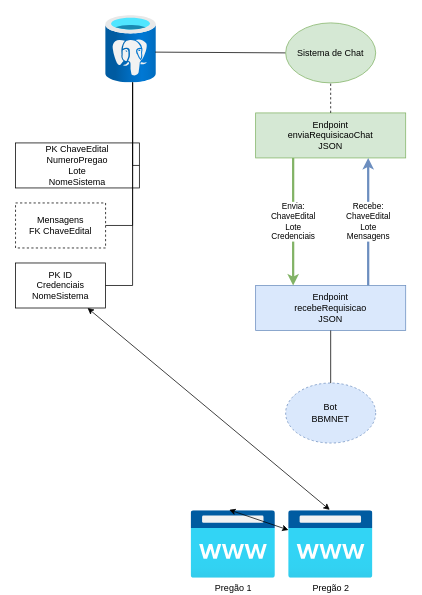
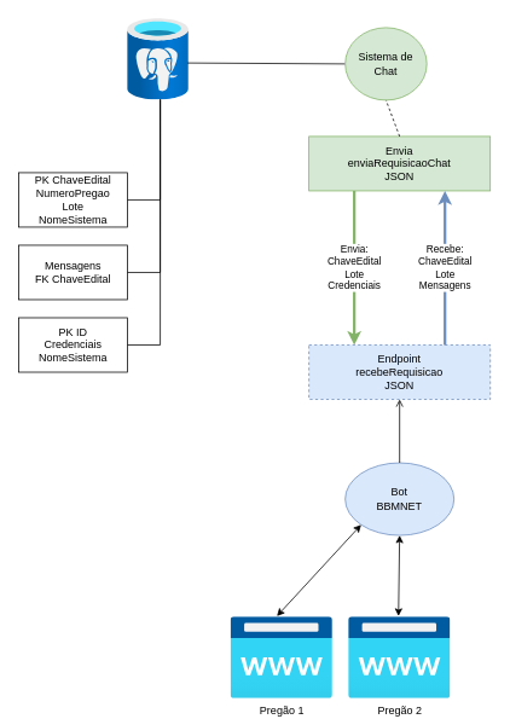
- <mxCell id="4" value="Sistema de Chat" style="ellipse;whiteSpace=wrap;html=1;fillColor=#d5e8d4;strokeColor=#82b366;" parent="1" vertex="1"><mxGeometry x="380" y="30" width="120" height="80" as="geometry" /></mxCell>
+ <mxCell id="4" value="Sistema de Chat" style="ellipse;whiteSpace=wrap;html=1;fillColor=#d5e8d4;strokeColor=#82b366;" parent="1" vertex="1"><mxGeometry x="380" y="30" width="90" height="80" as="geometry" /></mxCell>
- <mxCell id="13" value="Endpoint&lt;br&gt;enviaRequisicaoChat&lt;br&gt;JSON" style="rounded=0;whiteSpace=wrap;html=1;fillColor=#d5e8d4;strokeColor=#82b366;" parent="1" vertex="1"><mxGeometry x="340" y="150" width="200" height="60" as="geometry" /></mxCell>
+ <mxCell id="13" value="Envia&lt;br&gt;enviaRequisicaoChat&lt;br&gt;JSON" style="rounded=0;whiteSpace=wrap;html=1;fillColor=#d5e8d4;strokeColor=#82b366;" parent="1" vertex="1"><mxGeometry x="340" y="150" width="200" height="60" as="geometry" /></mxCell>
- <mxCell id="5" value="PK ChaveEdital&lt;br&gt;NumeroPregao&lt;br&gt;Lote&lt;br&gt;NomeSistema" style="rounded=0;whiteSpace=wrap;html=1;" parent="1" vertex="1"><mxGeometry x="20" y="190" width="165" height="60" as="geometry" /></mxCell>
+ <mxCell id="5" value="PK ChaveEdital&lt;br&gt;NumeroPregao&lt;br&gt;Lote&lt;br&gt;NomeSistema" style="rounded=0;whiteSpace=wrap;html=1;" parent="1" vertex="1"><mxGeometry x="20" y="190" width="120" height="60" as="geometry" /></mxCell>
- <mxCell id="17" value="Mensagens&lt;br&gt;FK ChaveEdital" style="rounded=0;whiteSpace=wrap;html=1;dashed=1;" parent="1" vertex="1"><mxGeometry x="20" y="270" width="120" height="60" as="geometry" /></mxCell>
+ <mxCell id="17" value="Mensagens&lt;br&gt;FK ChaveEdital" style="rounded=0;whiteSpace=wrap;html=1;" parent="1" vertex="1"><mxGeometry x="20" y="270" width="120" height="60" as="geometry" /></mxCell>
- <mxCell id="9" value="Endpoint&lt;br&gt;recebeRequisicao&lt;br&gt;JSON" style="rounded=0;whiteSpace=wrap;html=1;fillColor=#dae8fc;strokeColor=#6c8ebf;" parent="1" vertex="1"><mxGeometry x="340" y="380" width="200" height="60" as="geometry" /></mxCell>
+ <mxCell id="9" value="Endpoint&lt;br&gt;recebeRequisicao&lt;br&gt;JSON" style="rounded=0;whiteSpace=wrap;html=1;fillColor=#dae8fc;strokeColor=#6c8ebf;dashed=1;" parent="1" vertex="1"><mxGeometry x="340" y="380" width="200" height="60" as="geometry" /></mxCell>
- <mxCell id="10" value="" style="endArrow=none;html=1;rounded=0;entryX=0.5;entryY=1;entryDx=0;entryDy=0;exitX=0.5;exitY=0;exitDx=0;exitDy=0;" parent="1" source="7" target="9" edge="1"><mxGeometry width="50" height="50" relative="1" as="geometry"><mxPoint x="370" y="530" as="sourcePoint" /><mxPoint x="420" y="480" as="targetPoint" /></mxGeometry></mxCell>
+ <mxCell id="10" value="" style="endArrow=open;html=1;rounded=0;entryX=0.5;entryY=1;entryDx=0;entryDy=0;exitX=0.5;exitY=0;exitDx=0;exitDy=0;" parent="1" source="7" target="9" edge="1"><mxGeometry width="50" height="50" relative="1" as="geometry"><mxPoint x="370" y="530" as="sourcePoint" /><mxPoint x="420" y="480" as="targetPoint" /></mxGeometry></mxCell>
- <mxCell id="12" value="" style="endArrow=classic;startArrow=classic;html=1;rounded=0;exitX=0.489;exitY=-0.011;exitDx=0;exitDy=0;exitPerimeter=0;" parent="1" source="8" target="18" edge="1"><mxGeometry width="50" height="50" relative="1" as="geometry"><mxPoint x="370" y="530" as="sourcePoint" /><mxPoint x="420" y="480" as="targetPoint" /></mxGeometry></mxCell>
+ <mxCell id="12" value="" style="endArrow=classic;startArrow=classic;html=1;rounded=0;exitX=0.489;exitY=-0.011;exitDx=0;exitDy=0;exitPerimeter=0;entryX=0.5;entryY=1;entryDx=0;entryDy=0;" parent="1" source="8" target="7" edge="1"><mxGeometry width="50" height="50" relative="1" as="geometry"><mxPoint x="370" y="530" as="sourcePoint" /><mxPoint x="420" y="480" as="targetPoint" /></mxGeometry></mxCell>
- <mxCell id="7" value="Bot&lt;br&gt;BBMNET" style="ellipse;whiteSpace=wrap;html=1;fillColor=#dae8fc;strokeColor=#6c8ebf;dashed=1;" parent="1" vertex="1"><mxGeometry x="380" y="510" width="120" height="80" as="geometry" /></mxCell>
+ <mxCell id="7" value="Bot&lt;br&gt;BBMNET" style="ellipse;whiteSpace=wrap;html=1;fillColor=#dae8fc;strokeColor=#6c8ebf;" parent="1" vertex="1"><mxGeometry x="380" y="510" width="120" height="80" as="geometry" /></mxCell>
- <mxCell id="11" value="" style="endArrow=classic;startArrow=classic;html=1;rounded=0;exitX=0.453;exitY=-0.011;exitDx=0;exitDy=0;exitPerimeter=0;" parent="1" source="6" target="8" edge="1"><mxGeometry width="50" height="50" relative="1" as="geometry"><mxPoint x="370" y="530" as="sourcePoint" /><mxPoint x="420" y="480" as="targetPoint" /></mxGeometry></mxCell>
+ <mxCell id="11" value="" style="endArrow=classic;startArrow=classic;html=1;rounded=0;exitX=0.453;exitY=-0.011;exitDx=0;exitDy=0;exitPerimeter=0;entryX=0;entryY=1;entryDx=0;entryDy=0;" parent="1" source="6" target="7" edge="1"><mxGeometry width="50" height="50" relative="1" as="geometry"><mxPoint x="370" y="530" as="sourcePoint" /><mxPoint x="420" y="480" as="targetPoint" /></mxGeometry></mxCell>
